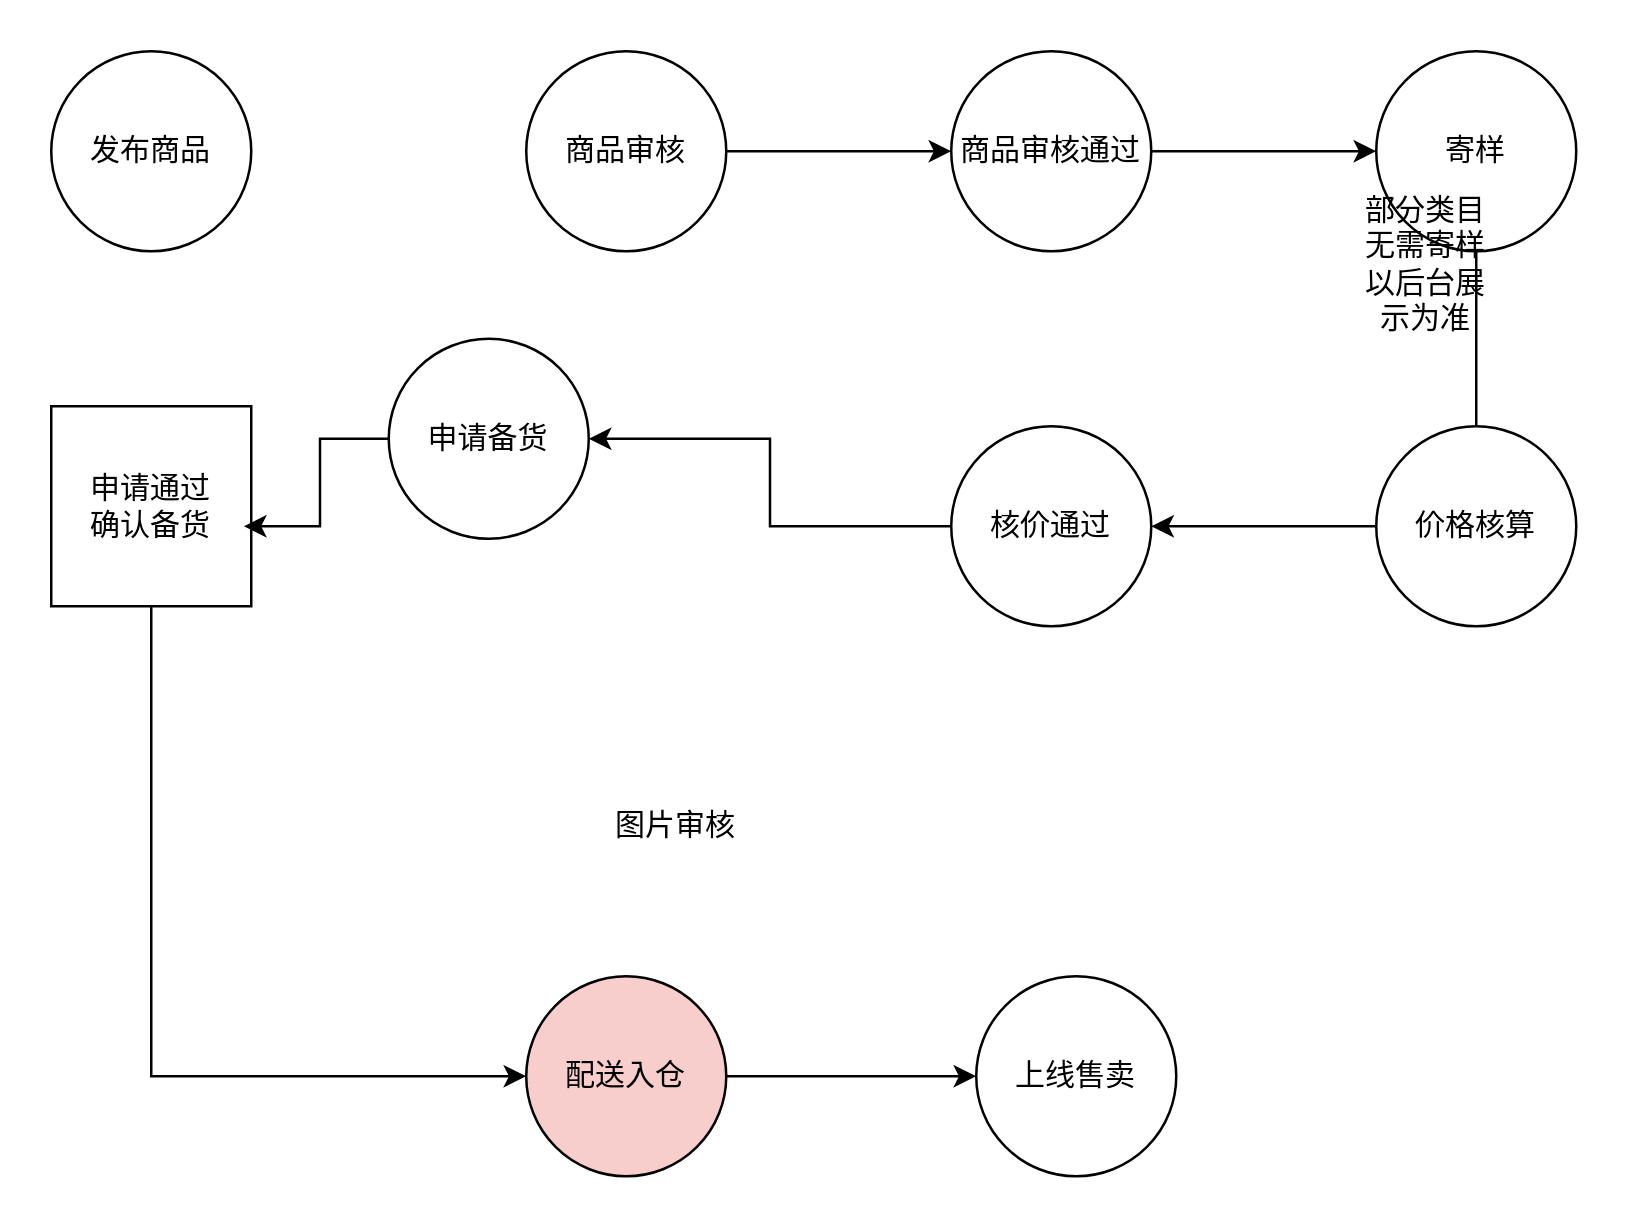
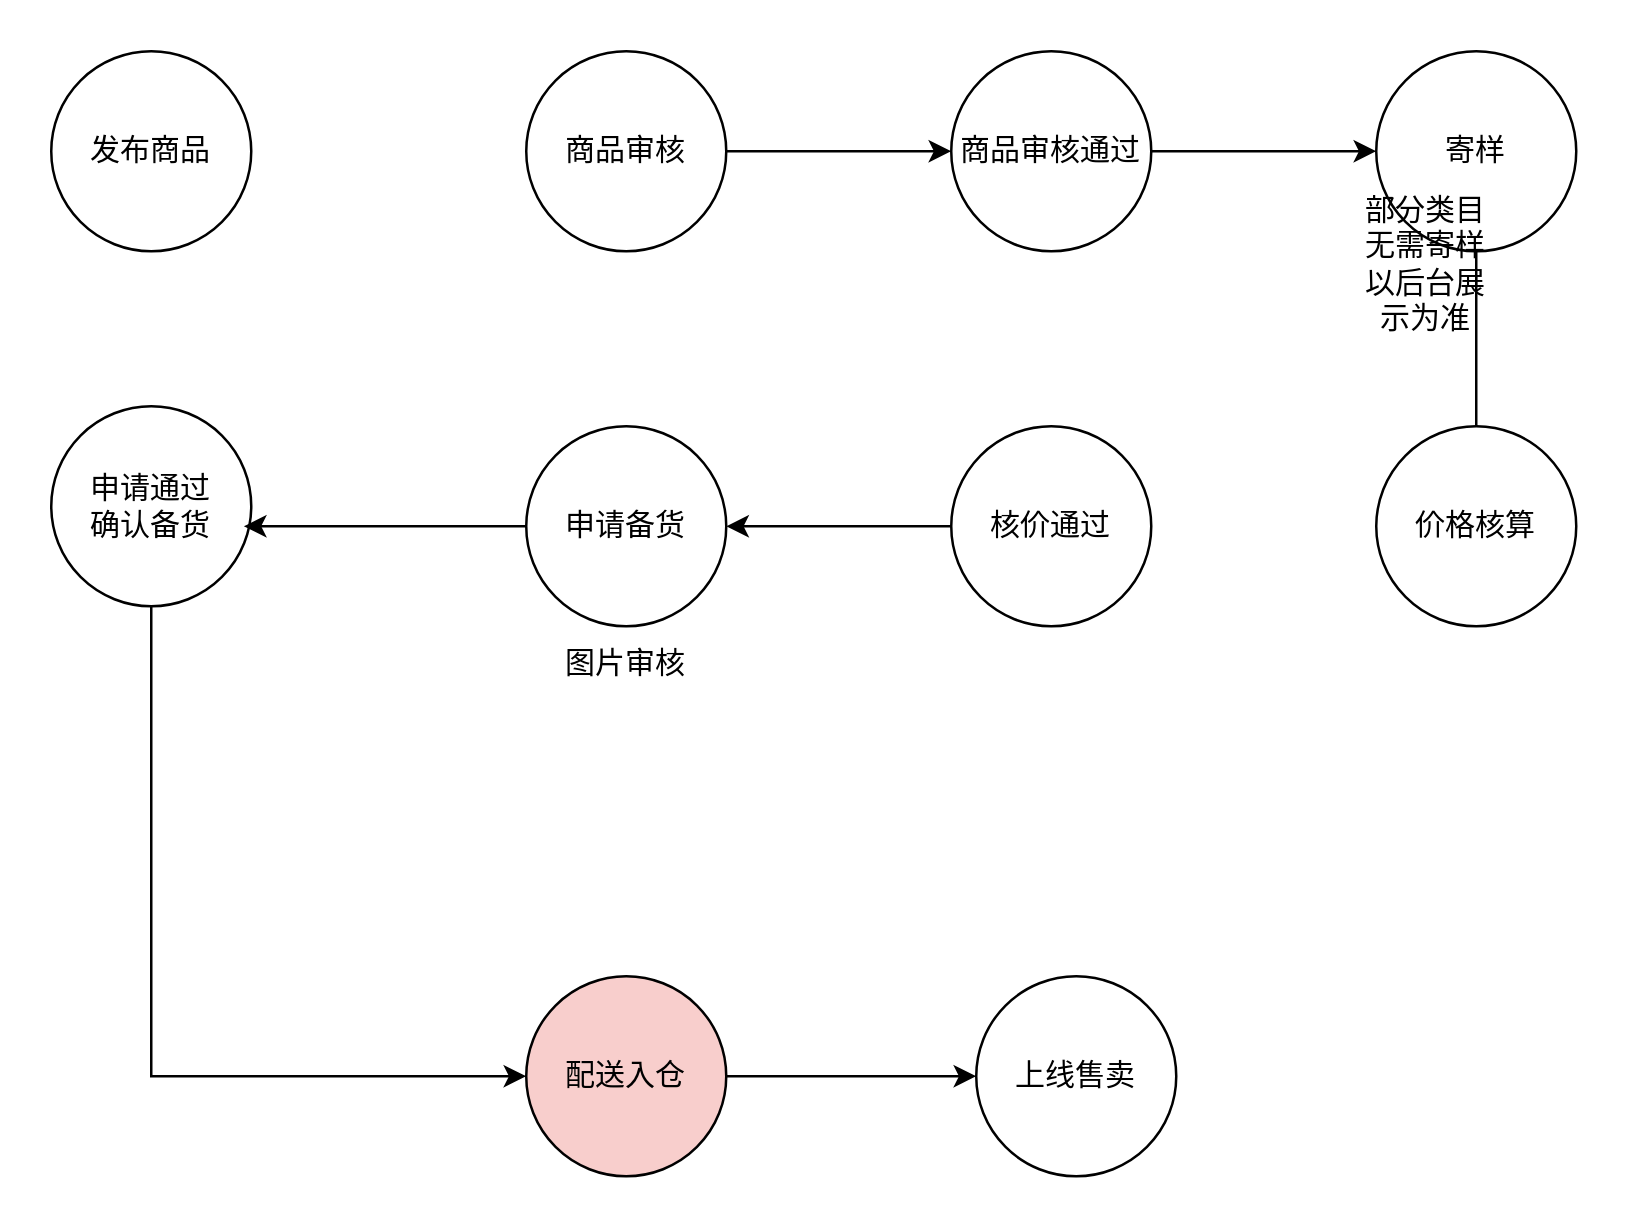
- <mxCell id="13" value="申请备货" style="ellipse;whiteSpace=wrap;html=1;aspect=fixed;" vertex="1" parent="1"><mxGeometry x="155" y="135" width="80" height="80" as="geometry" /></mxCell>
+ <mxCell id="13" value="申请备货" style="ellipse;whiteSpace=wrap;html=1;aspect=fixed;" vertex="1" parent="1"><mxGeometry x="210" y="170" width="80" height="80" as="geometry" /></mxCell>
- <mxCell id="15" value="申请通过&lt;br&gt;确认备货" style="whiteSpace=wrap;html=1;aspect=fixed;rounded=0;" vertex="1" parent="1"><mxGeometry x="20" y="162" width="80" height="80" as="geometry" /></mxCell>
+ <mxCell id="15" value="申请通过&lt;br&gt;确认备货" style="ellipse;whiteSpace=wrap;html=1;aspect=fixed;" vertex="1" parent="1"><mxGeometry x="20" y="162" width="80" height="80" as="geometry" /></mxCell>
- <mxCell id="9" style="edgeStyle=orthogonalEdgeStyle;rounded=0;orthogonalLoop=1;jettySize=auto;html=1;" edge="1" parent="1" source="10" target="12"><mxGeometry relative="1" as="geometry" /></mxCell>
- <mxCell id="20" value="图片审核" style="text;html=1;align=center;verticalAlign=middle;whiteSpace=wrap;rounded=0;" vertex="1" parent="1"><mxGeometry x="240" y="315" width="60" height="30" as="geometry" /></mxCell>
+ <mxCell id="20" value="图片审核" style="text;html=1;align=center;verticalAlign=middle;whiteSpace=wrap;rounded=0;" vertex="1" parent="1"><mxGeometry x="220" y="250" width="60" height="30" as="geometry" /></mxCell>
